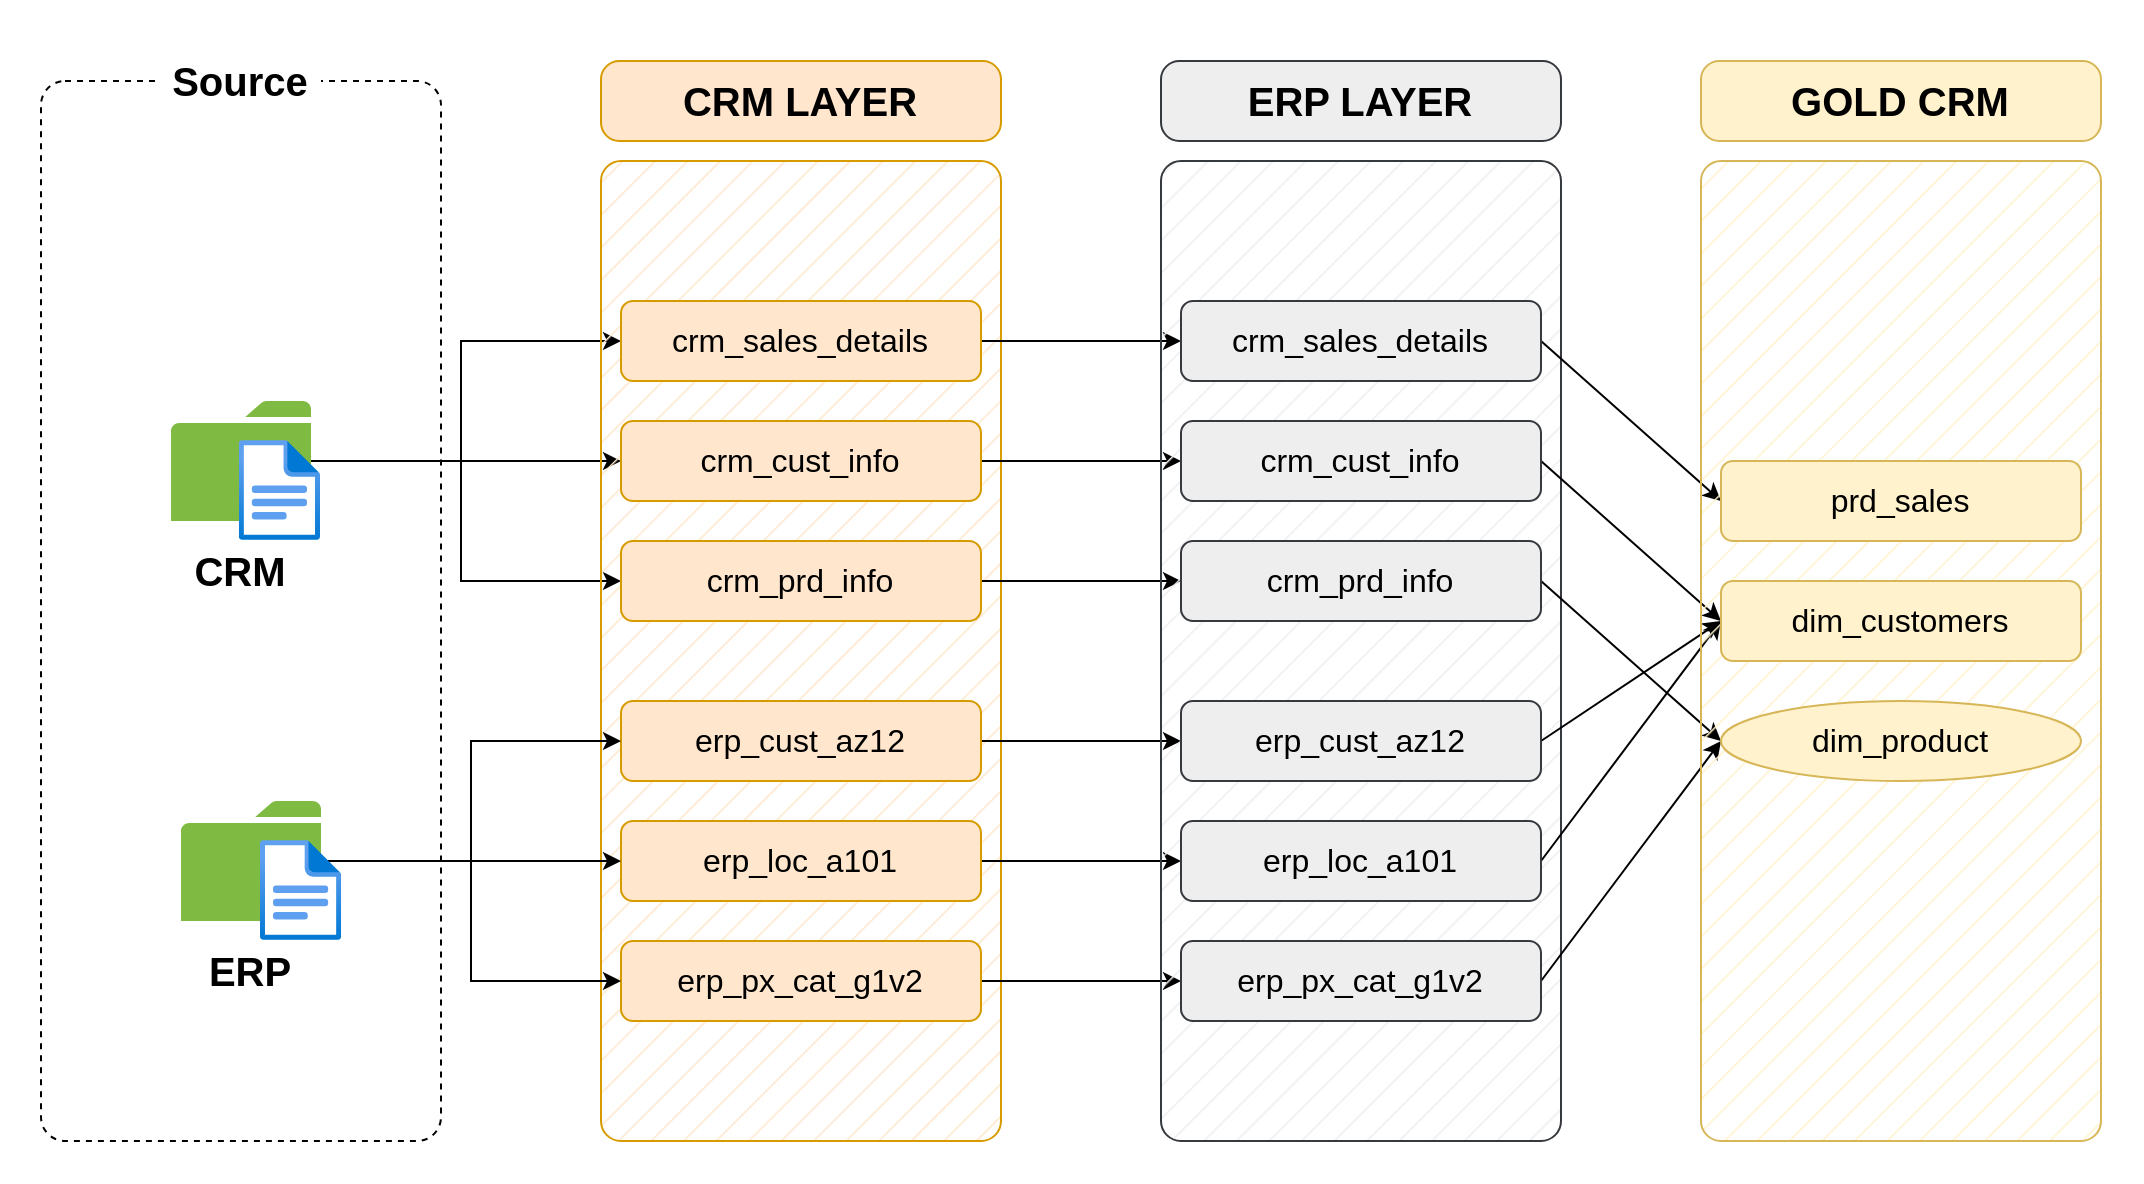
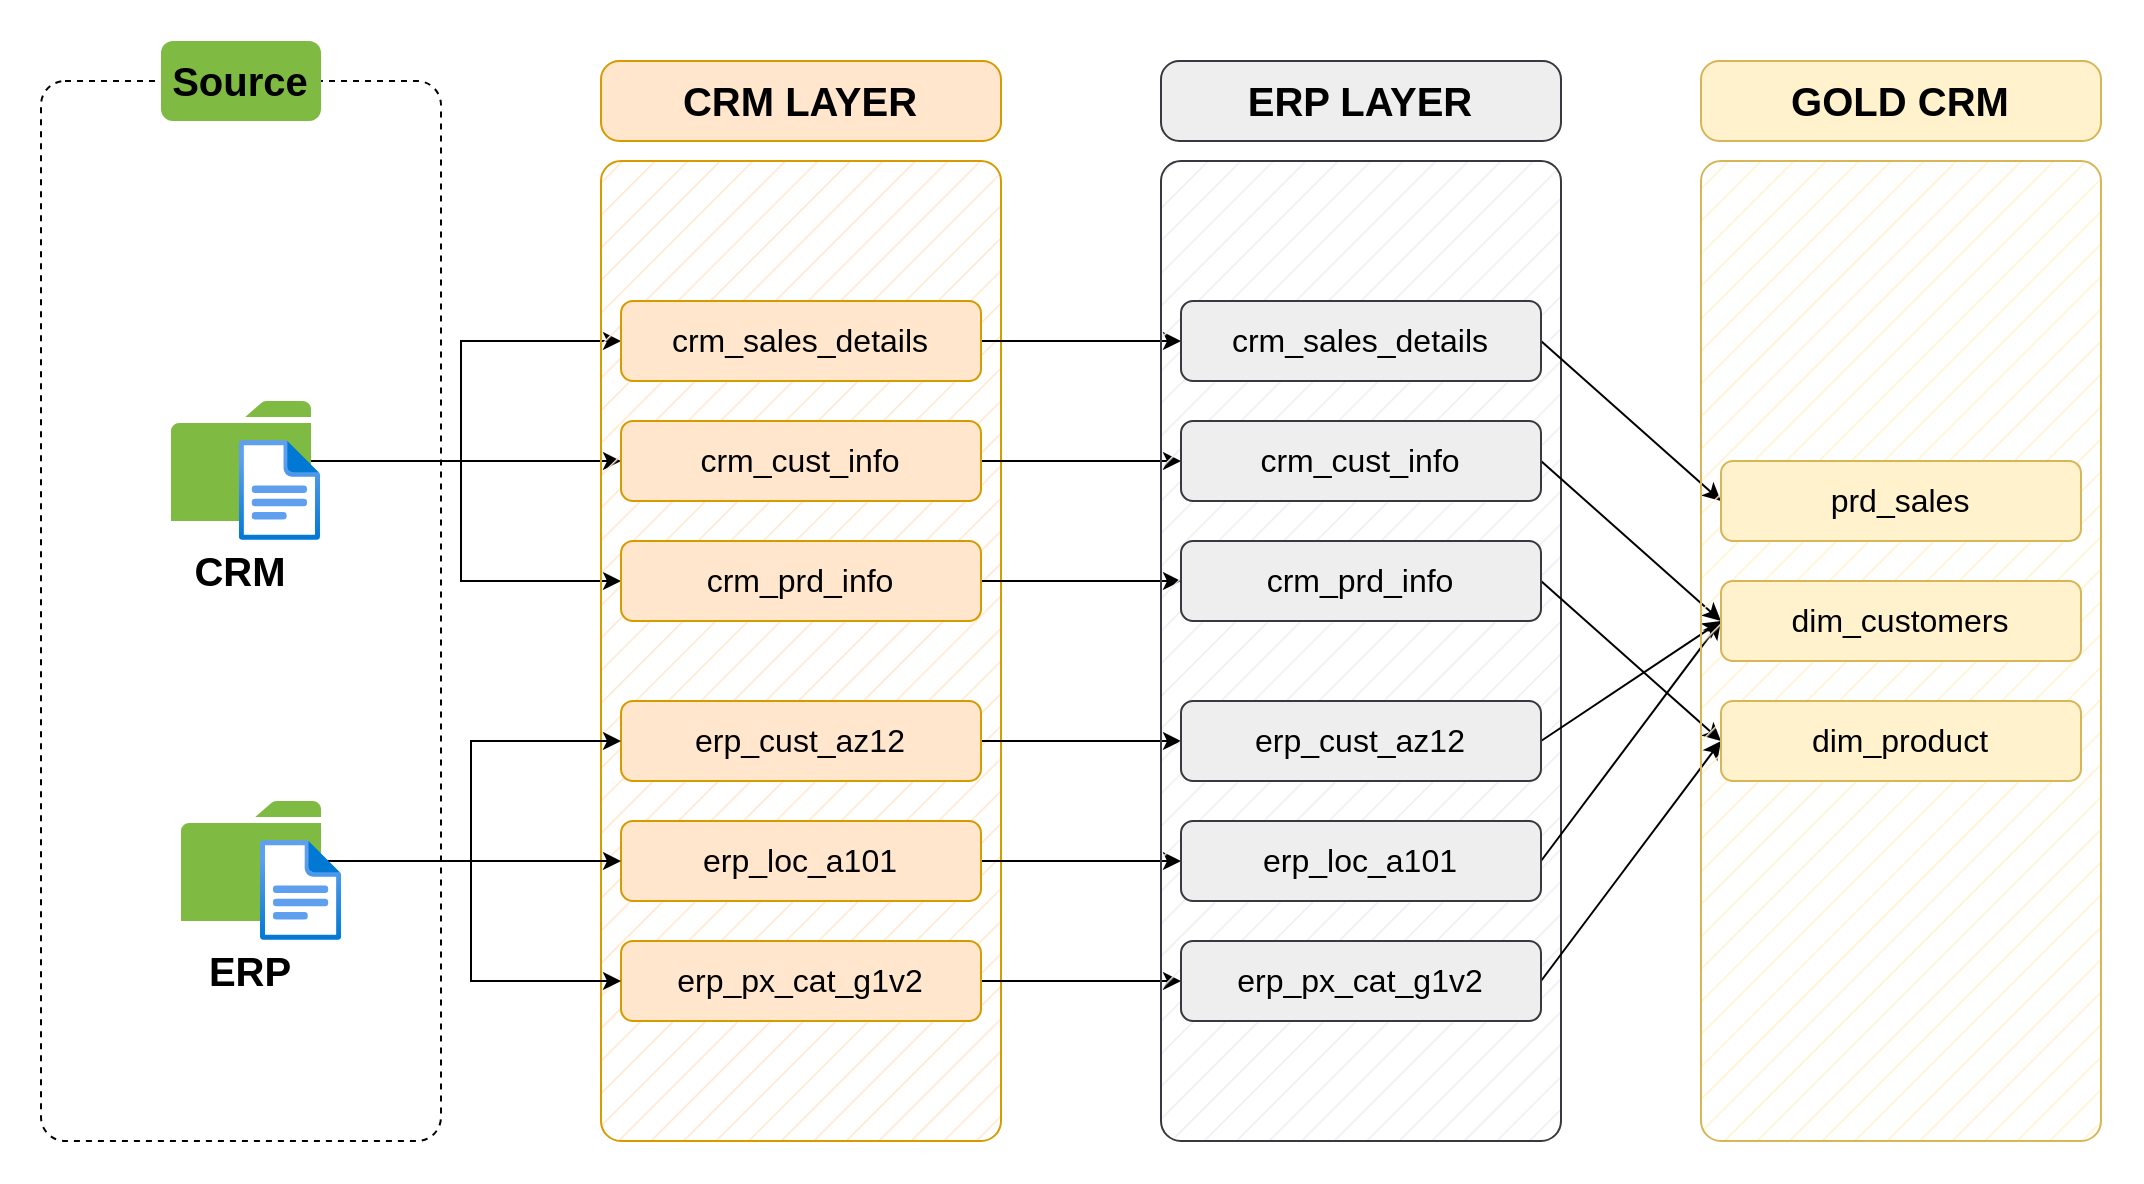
- <mxCell id="9" value="&lt;font style=&quot;font-size: 20px;&quot;&gt;&lt;b&gt;Source&lt;/b&gt;&lt;/font&gt;" style="rounded=1;whiteSpace=wrap;html=1;strokeColor=none;" parent="1" vertex="1"><mxGeometry x="80" y="20" width="80" height="40" as="geometry" /></mxCell>
+ <mxCell id="9" value="&lt;font style=&quot;font-size: 20px;&quot;&gt;&lt;b&gt;Source&lt;/b&gt;&lt;/font&gt;" style="rounded=1;whiteSpace=wrap;html=1;strokeColor=none;fillColor=#7fba42;" parent="1" vertex="1"><mxGeometry x="80" y="20" width="80" height="40" as="geometry" /></mxCell>
- <mxCell id="48" value="&lt;font style=&quot;font-size: 16px;&quot;&gt;dim_product&lt;/font&gt;" style="ellipse;whiteSpace=wrap;html=1;fillColor=#fff2cc;strokeColor=#d6b656;fillStyle=auto;" vertex="1" parent="1"><mxGeometry x="860" y="350" width="180" height="40" as="geometry" /></mxCell>
+ <mxCell id="48" value="&lt;font style=&quot;font-size: 16px;&quot;&gt;dim_product&lt;/font&gt;" style="rounded=1;whiteSpace=wrap;html=1;fillColor=#fff2cc;strokeColor=#d6b656;fillStyle=auto;" vertex="1" parent="1"><mxGeometry x="860" y="350" width="180" height="40" as="geometry" /></mxCell>
